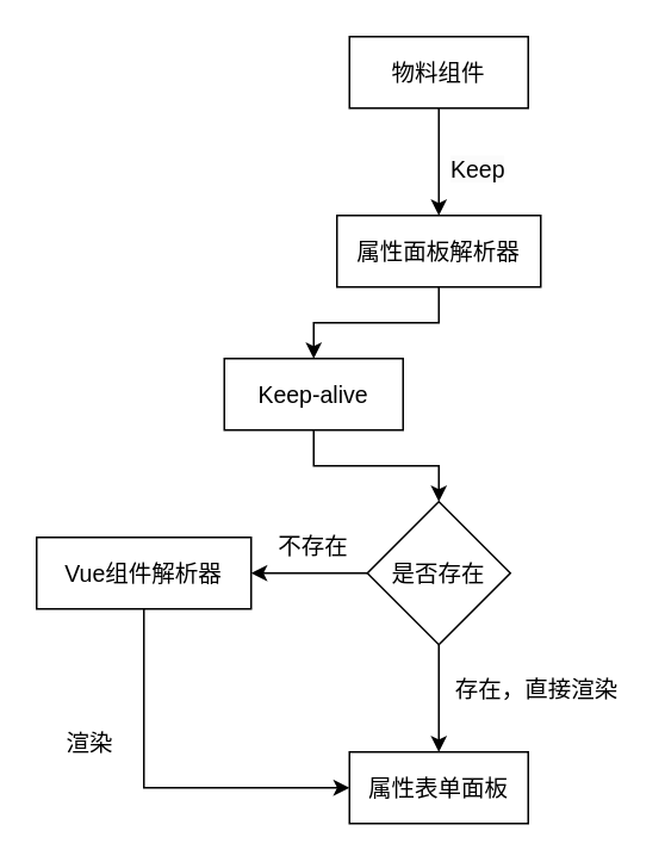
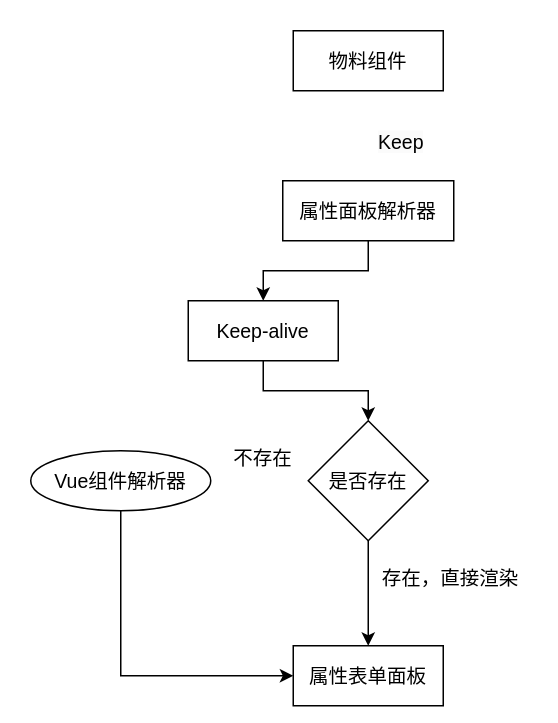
- <mxCell id="2" style="edgeStyle=orthogonalEdgeStyle;rounded=0;orthogonalLoop=1;jettySize=auto;html=1;exitX=0.5;exitY=1;exitDx=0;exitDy=0;fontSize=13;" edge="1" parent="1" source="3" target="5"><mxGeometry relative="1" as="geometry" /></mxCell>
- <mxCell id="12" value="Vue组件解析器" style="rounded=0;whiteSpace=wrap;html=1;fontSize=13;" vertex="1" parent="1"><mxGeometry x="20" y="300" width="120" height="40" as="geometry" /></mxCell>
+ <mxCell id="12" value="Vue组件解析器" style="ellipse;whiteSpace=wrap;html=1;fontSize=13;" vertex="1" parent="1"><mxGeometry x="20" y="300" width="120" height="40" as="geometry" /></mxCell>
- <mxCell id="8" style="edgeStyle=orthogonalEdgeStyle;rounded=0;orthogonalLoop=1;jettySize=auto;html=1;exitX=0;exitY=0.5;exitDx=0;exitDy=0;fontSize=13;" edge="1" parent="1" source="10" target="12"><mxGeometry relative="1" as="geometry" /></mxCell>
- <mxCell id="17" value="渲染" style="text;html=1;align=center;verticalAlign=middle;whiteSpace=wrap;rounded=0;fontSize=13;" vertex="1" parent="1"><mxGeometry x="20" y="400" width="60" height="30" as="geometry" /></mxCell>
- <mxCell id="13" value="属性表单面板" style="rounded=0;whiteSpace=wrap;html=1;fontSize=13;" vertex="1" parent="1"><mxGeometry x="195" y="420" width="100" height="40" as="geometry" /></mxCell>
+ <mxCell id="13" value="属性表单面板" style="rounded=0;whiteSpace=wrap;html=1;fontSize=13;" vertex="1" parent="1"><mxGeometry x="195" y="430" width="100" height="40" as="geometry" /></mxCell>
